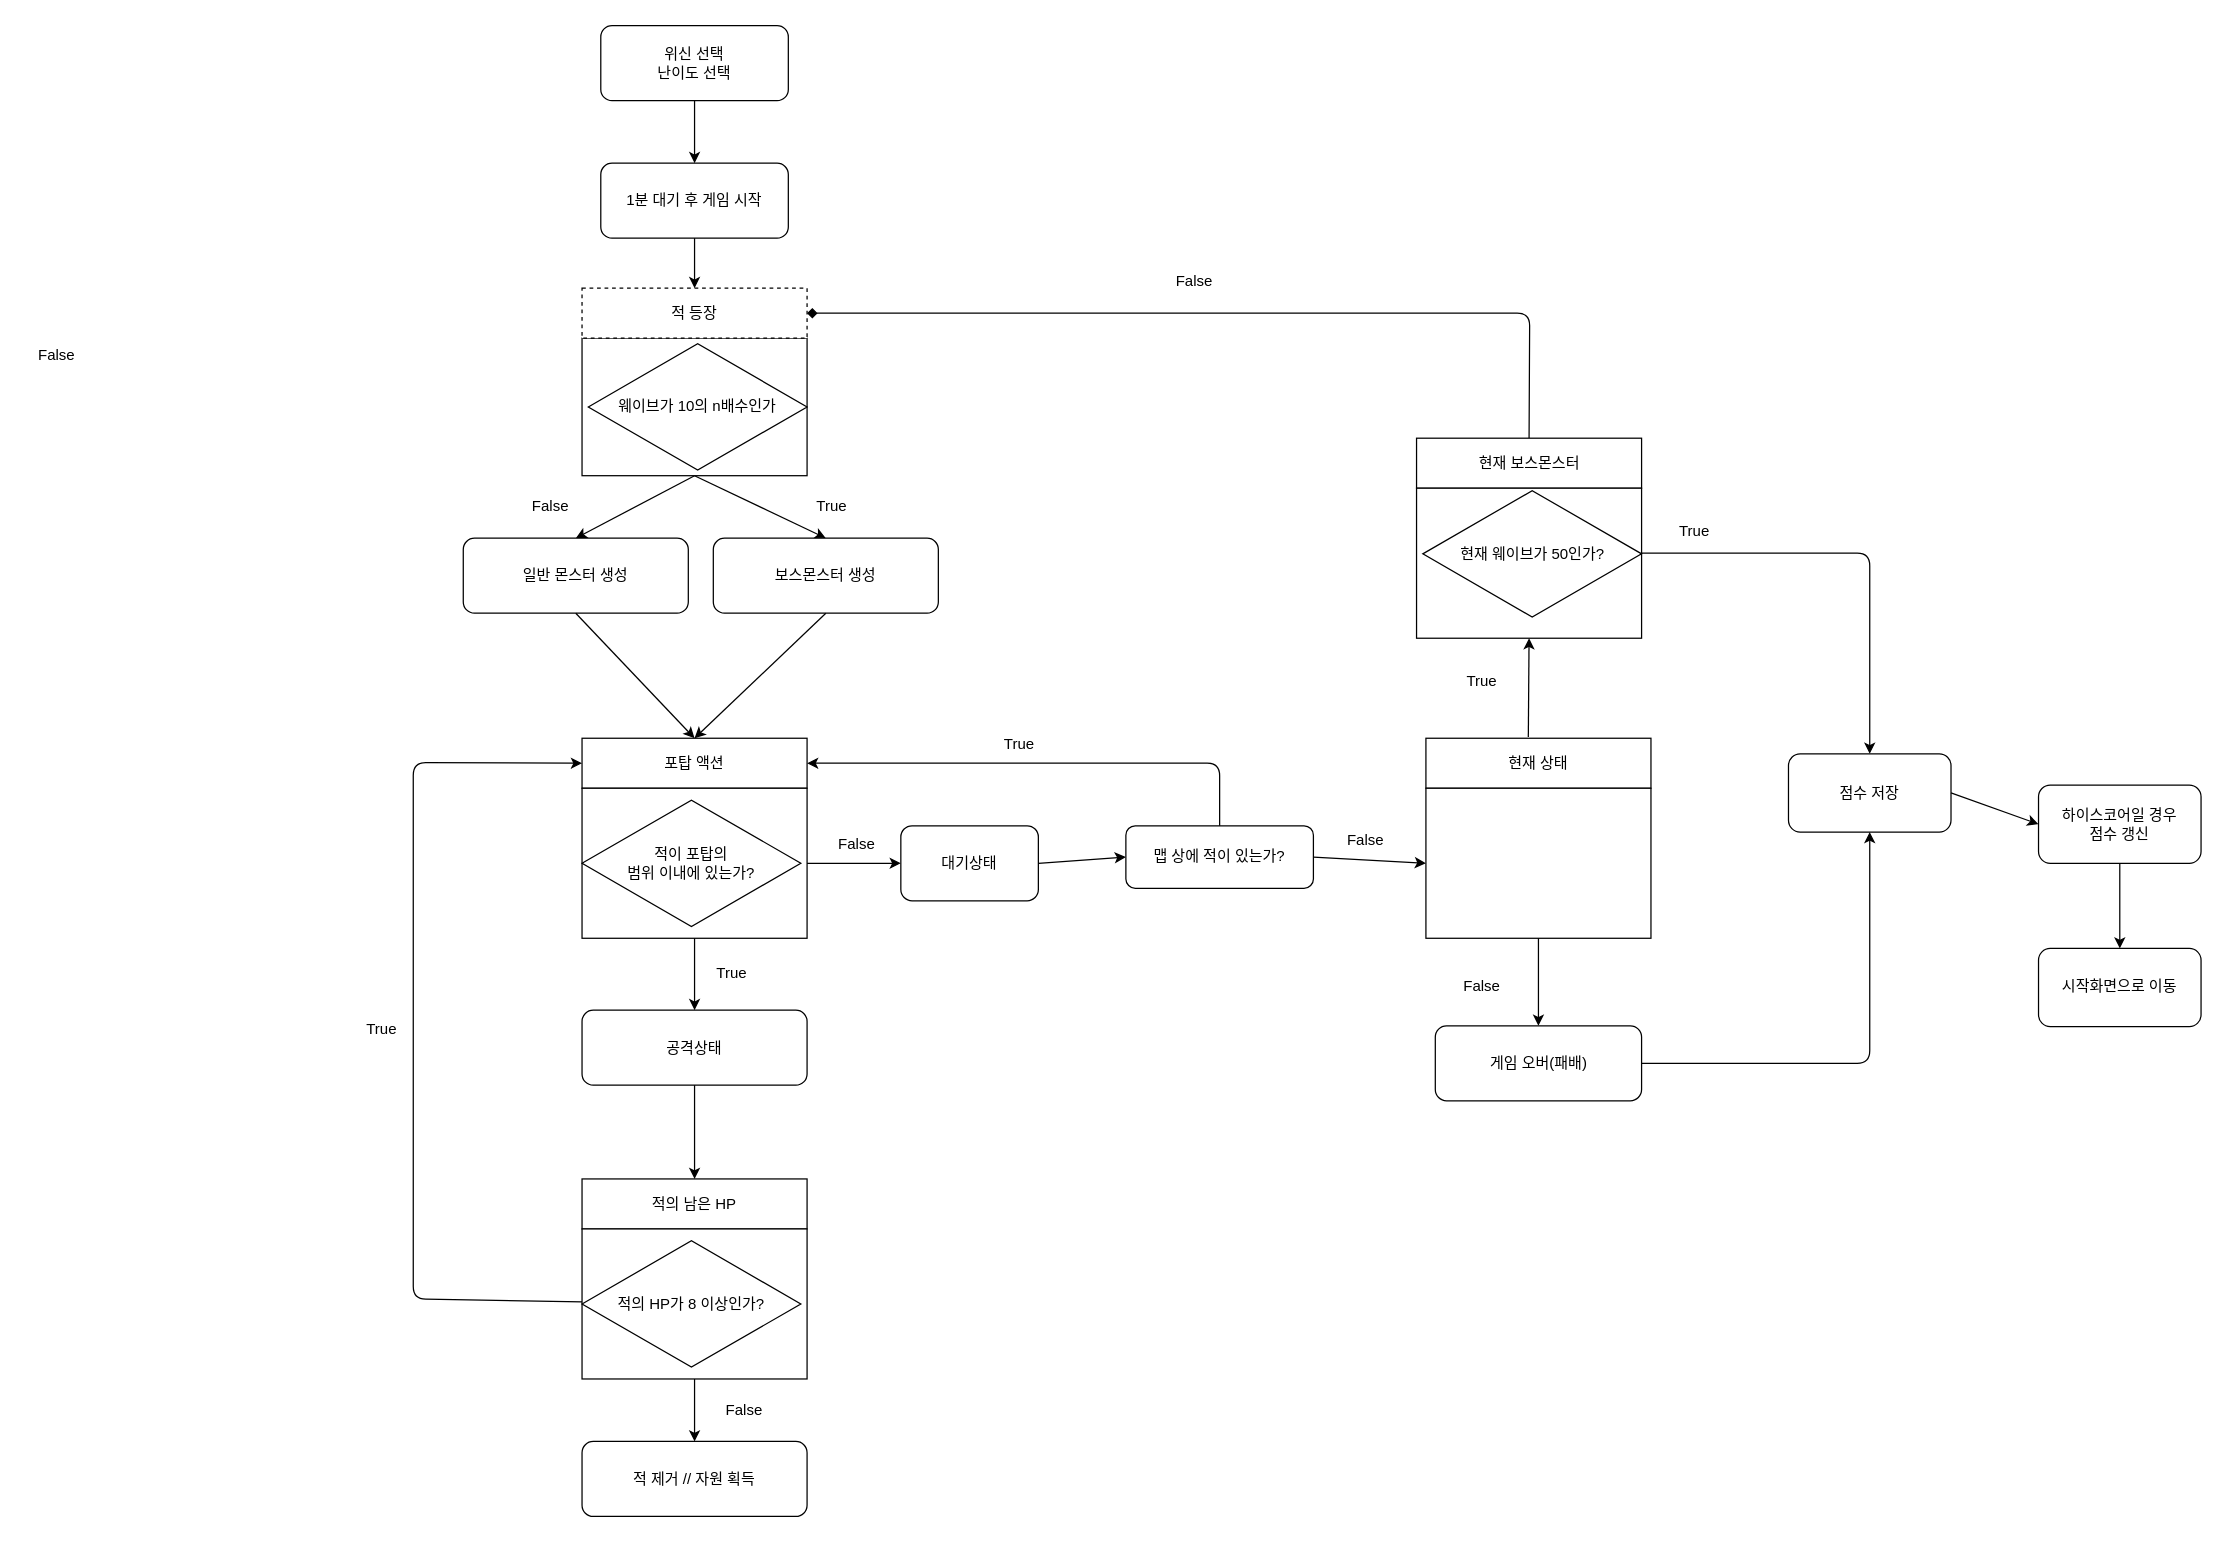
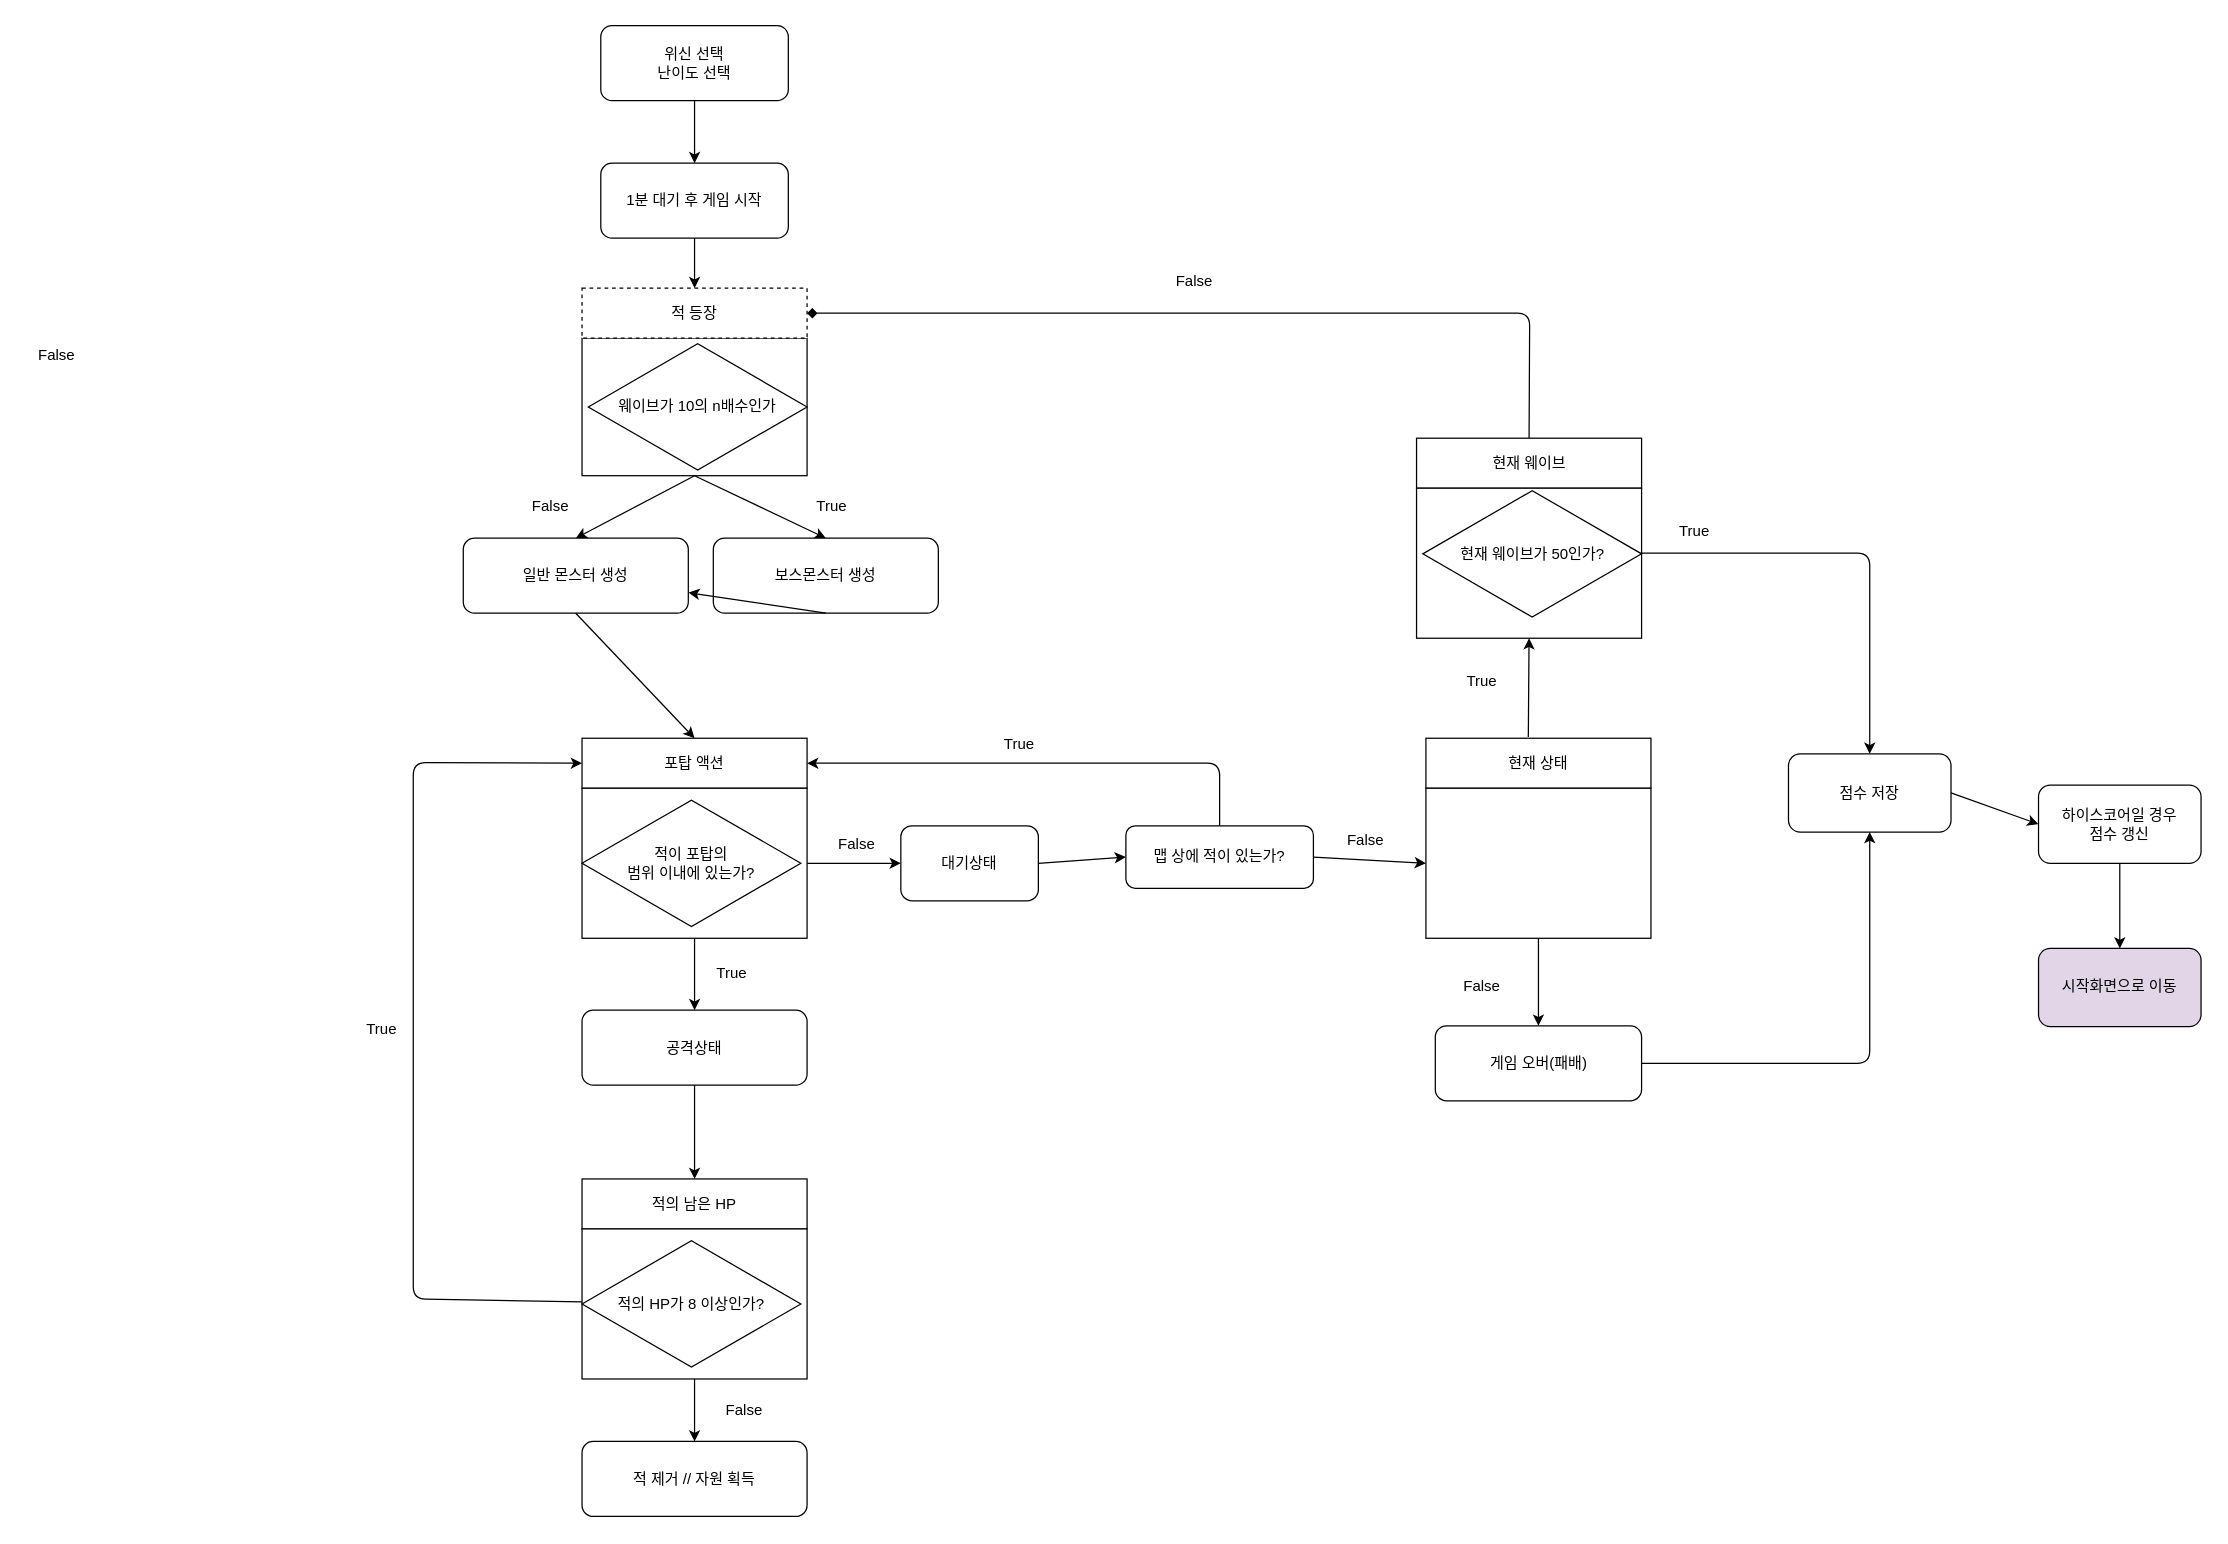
- <mxCell id="49" value="현재 보스몬스터" style="rounded=0;whiteSpace=wrap;html=1;" parent="1" vertex="1"><mxGeometry x="1132.5" y="350" width="180" height="40" as="geometry" /></mxCell>
+ <mxCell id="49" value="현재 웨이브" style="rounded=0;whiteSpace=wrap;html=1;" parent="1" vertex="1"><mxGeometry x="1132.5" y="350" width="180" height="40" as="geometry" /></mxCell>
- <mxCell id="33" value="" style="endArrow=classic;html=1;exitX=0.5;exitY=1;exitDx=0;exitDy=0;entryX=0.5;entryY=0;entryDx=0;entryDy=0;" parent="1" source="32" target="8" edge="1"><mxGeometry width="50" height="50" relative="1" as="geometry"><mxPoint x="760" y="690" as="sourcePoint" /><mxPoint x="810" y="640" as="targetPoint" /></mxGeometry></mxCell>
+ <mxCell id="33" value="" style="endArrow=classic;html=1;exitX=0.5;exitY=1;exitDx=0;exitDy=0;" parent="1" source="32" target="31" edge="1"><mxGeometry width="50" height="50" relative="1" as="geometry"><mxPoint x="760" y="690" as="sourcePoint" /><mxPoint x="810" y="640" as="targetPoint" /></mxGeometry></mxCell>
- <mxCell id="60" value="시작화면으로 이동" style="rounded=1;whiteSpace=wrap;html=1;" parent="1" vertex="1"><mxGeometry x="1630" y="758.13" width="130" height="62.5" as="geometry" /></mxCell>
+ <mxCell id="60" value="시작화면으로 이동" style="rounded=1;whiteSpace=wrap;html=1;fillColor=#e1d5e7;" parent="1" vertex="1"><mxGeometry x="1630" y="758.13" width="130" height="62.5" as="geometry" /></mxCell>
